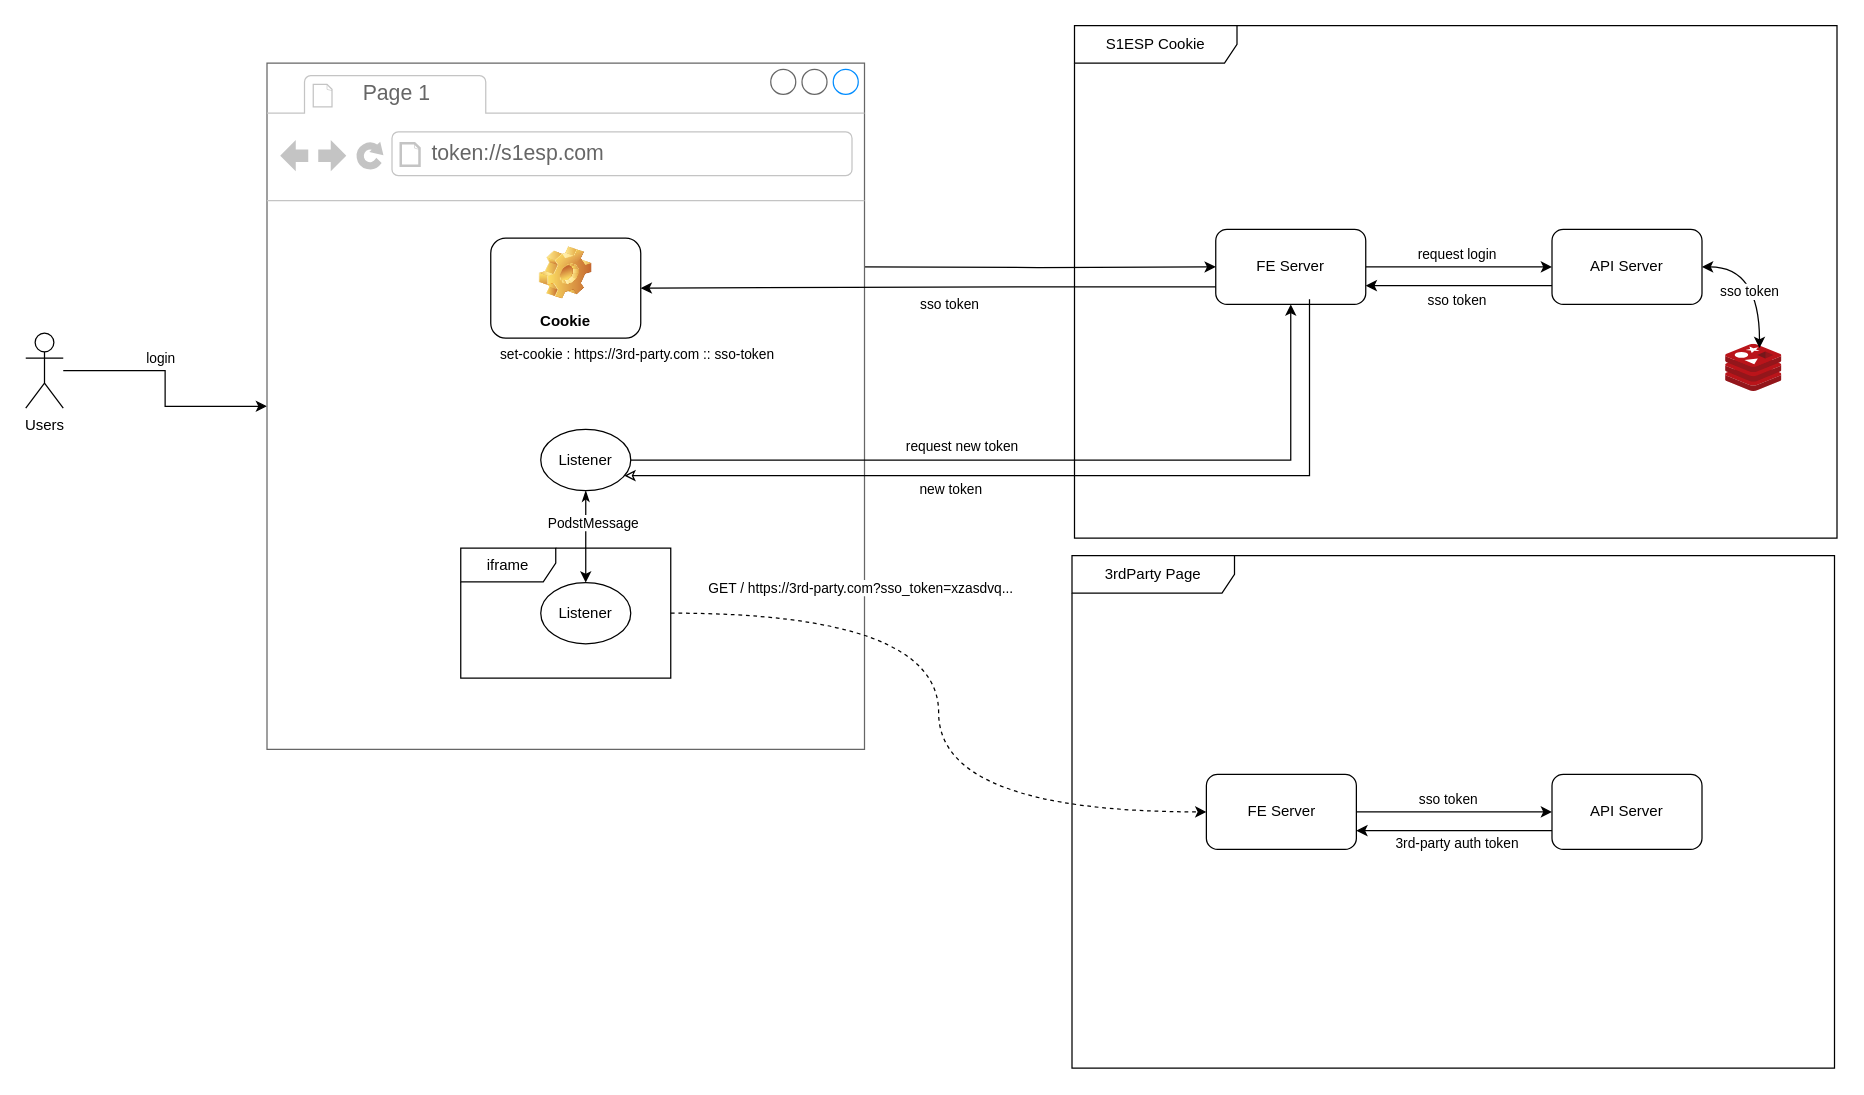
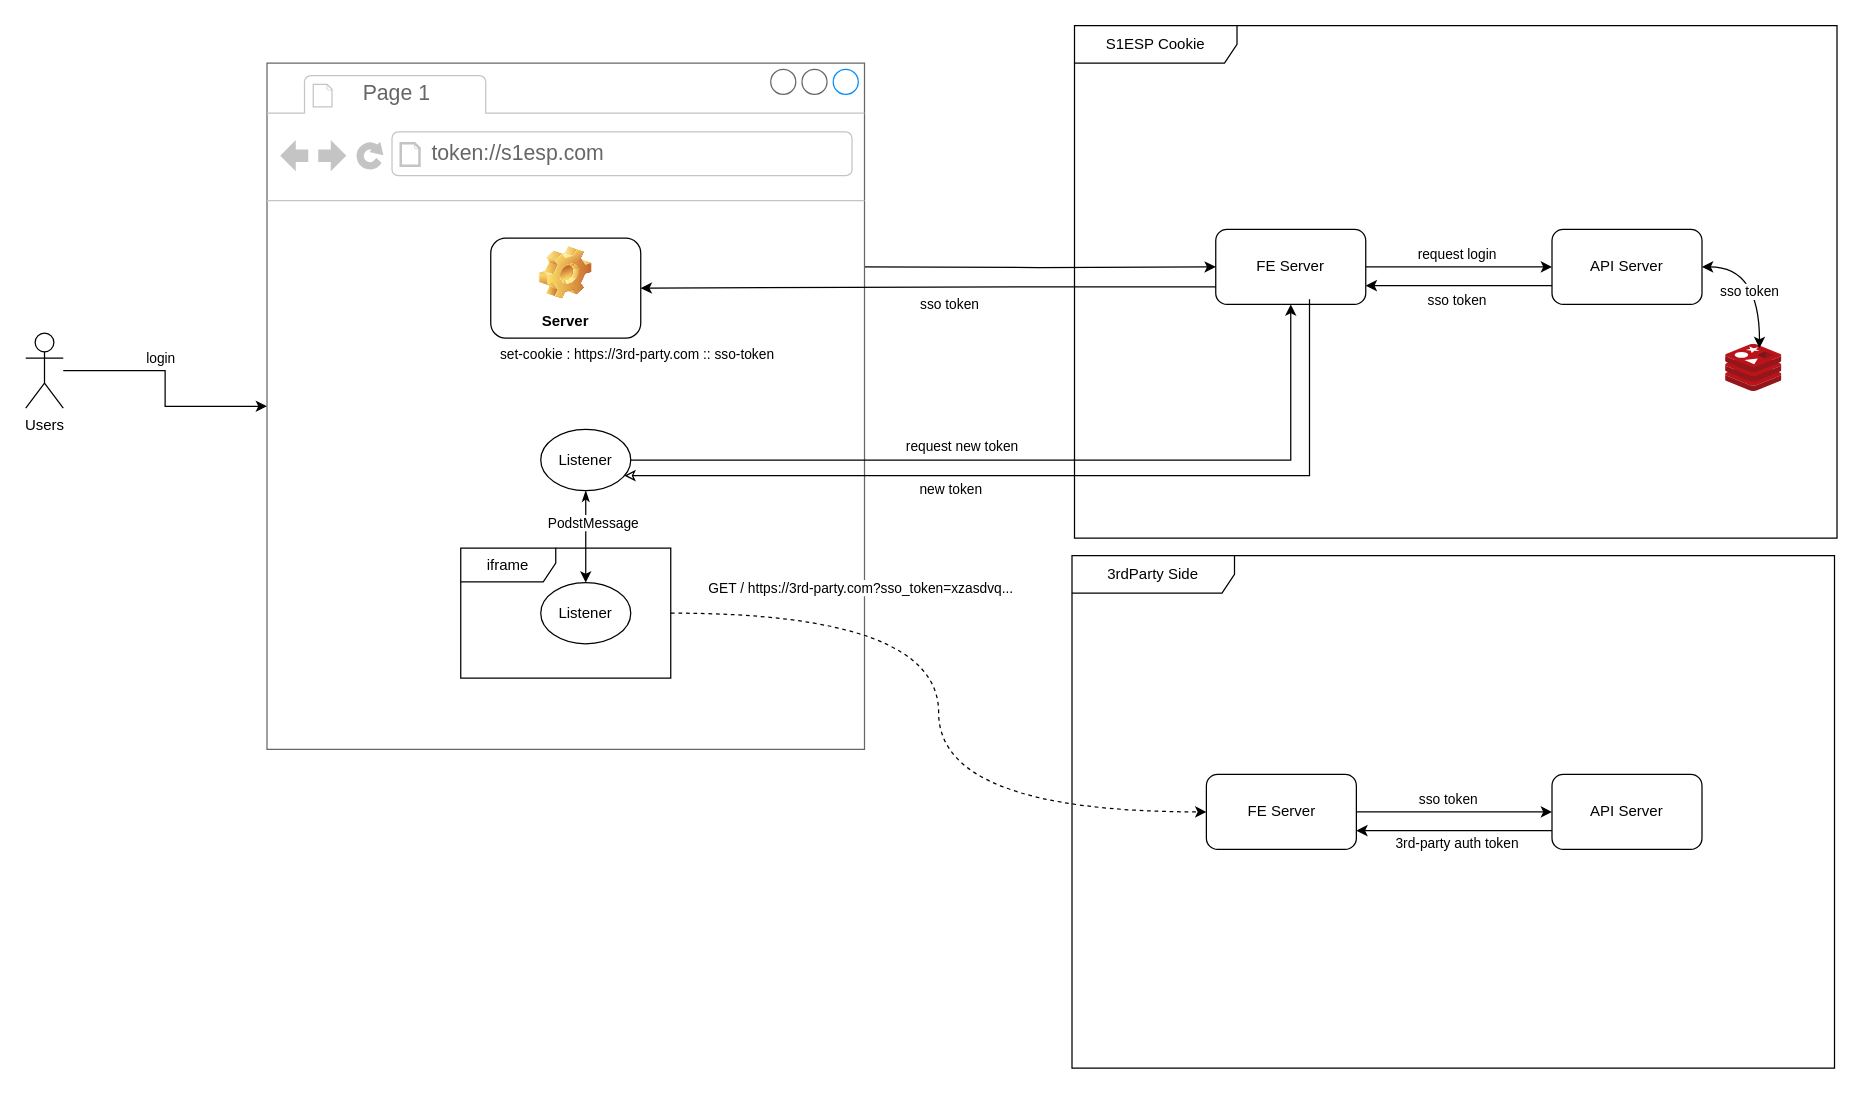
- <mxCell id="23" value="Cookie" style="label;whiteSpace=wrap;html=1;align=center;verticalAlign=bottom;spacingLeft=0;spacingBottom=4;imageAlign=center;imageVerticalAlign=top;image=img/clipart/Gear_128x128.png" vertex="1" parent="20"><mxGeometry x="179" y="140" width="120" height="80" as="geometry" /></mxCell>
+ <mxCell id="23" value="Server" style="label;whiteSpace=wrap;html=1;align=center;verticalAlign=bottom;spacingLeft=0;spacingBottom=4;imageAlign=center;imageVerticalAlign=top;image=img/clipart/Gear_128x128.png" vertex="1" parent="20"><mxGeometry x="179" y="140" width="120" height="80" as="geometry" /></mxCell>
- <mxCell id="3" value="3rdParty Page" style="shape=umlFrame;whiteSpace=wrap;html=1;pointerEvents=0;width=130;height=30;" vertex="1" parent="1"><mxGeometry x="857" y="444" width="610" height="410" as="geometry" /></mxCell>
+ <mxCell id="3" value="3rdParty Side" style="shape=umlFrame;whiteSpace=wrap;html=1;pointerEvents=0;width=130;height=30;" vertex="1" parent="1"><mxGeometry x="857" y="444" width="610" height="410" as="geometry" /></mxCell>
